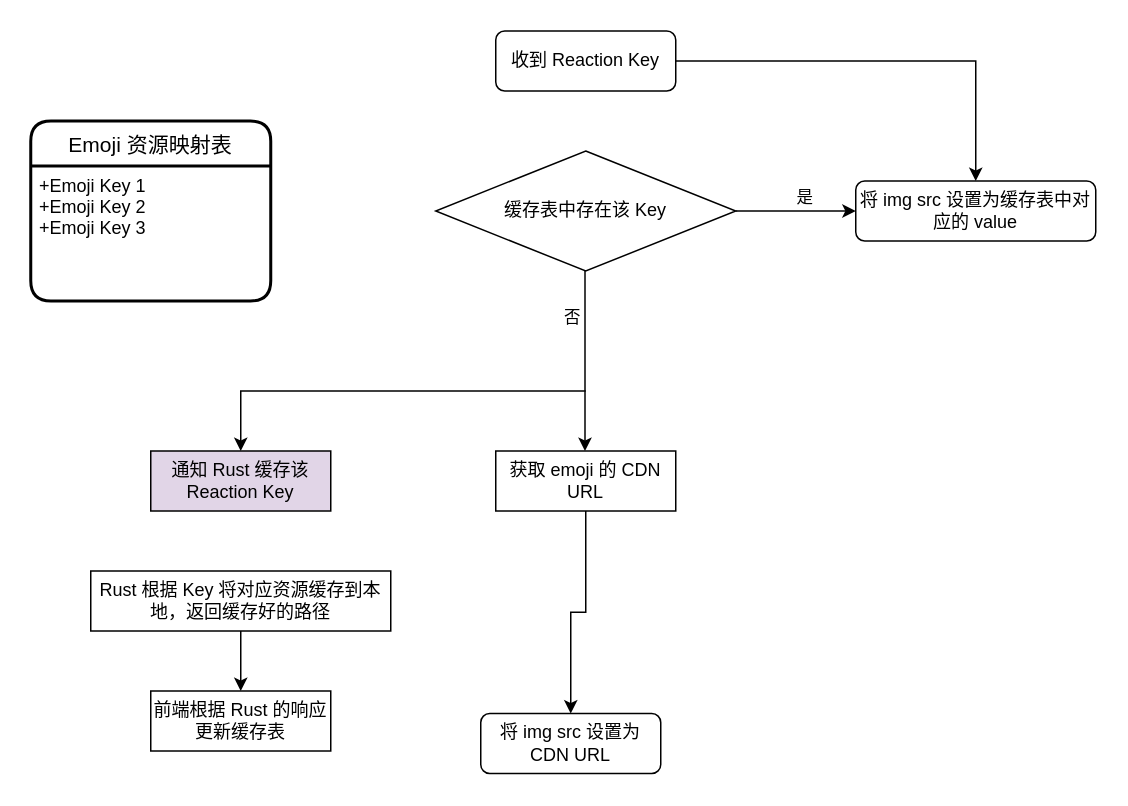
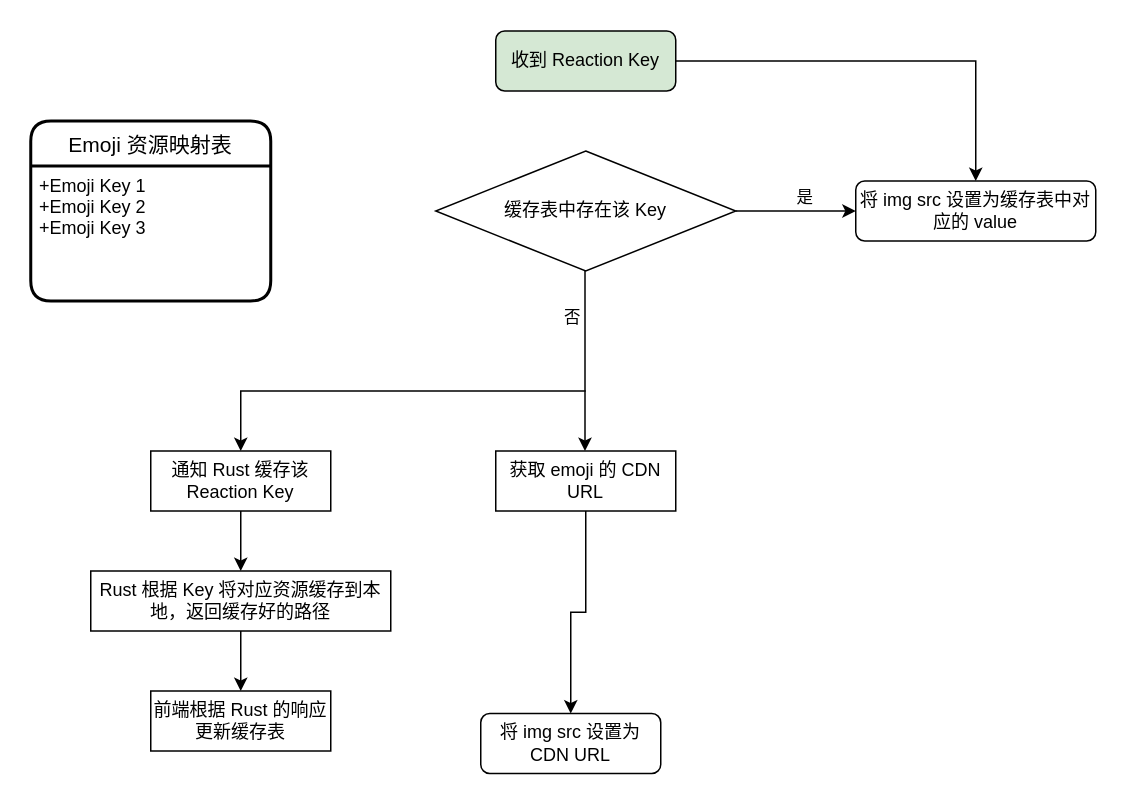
- <mxCell id="3" value="收到 Reaction Key" style="rounded=1;whiteSpace=wrap;html=1;" vertex="1" parent="1"><mxGeometry x="330" y="20" width="120" height="40" as="geometry" /></mxCell>
+ <mxCell id="3" value="收到 Reaction Key" style="rounded=1;whiteSpace=wrap;html=1;fillColor=#d5e8d4;" vertex="1" parent="1"><mxGeometry x="330" y="20" width="120" height="40" as="geometry" /></mxCell>
- <mxCell id="14" value="通知 Rust 缓存该 Reaction Key" style="rounded=1;whiteSpace=wrap;html=1;arcSize=0;fillColor=#e1d5e7;" vertex="1" parent="1"><mxGeometry x="100" y="300" width="120" height="40" as="geometry" /></mxCell>
+ <mxCell id="14" value="通知 Rust 缓存该 Reaction Key" style="rounded=1;whiteSpace=wrap;html=1;arcSize=0;" vertex="1" parent="1"><mxGeometry x="100" y="300" width="120" height="40" as="geometry" /></mxCell>
+ <mxCell id="12" value="" style="edgeStyle=orthogonalEdgeStyle;rounded=0;orthogonalLoop=1;jettySize=auto;html=1;" edge="1" parent="1" source="14" target="16"><mxGeometry relative="1" as="geometry" /></mxCell>
